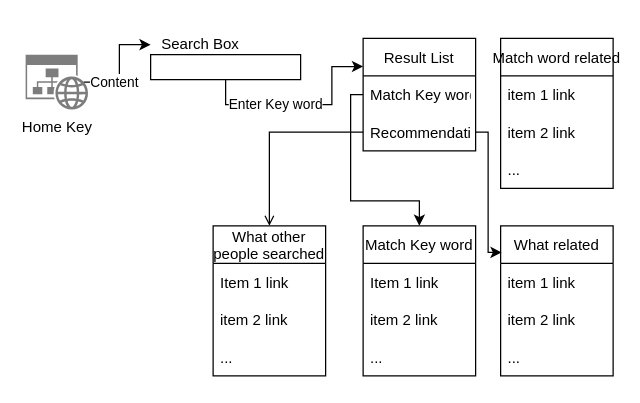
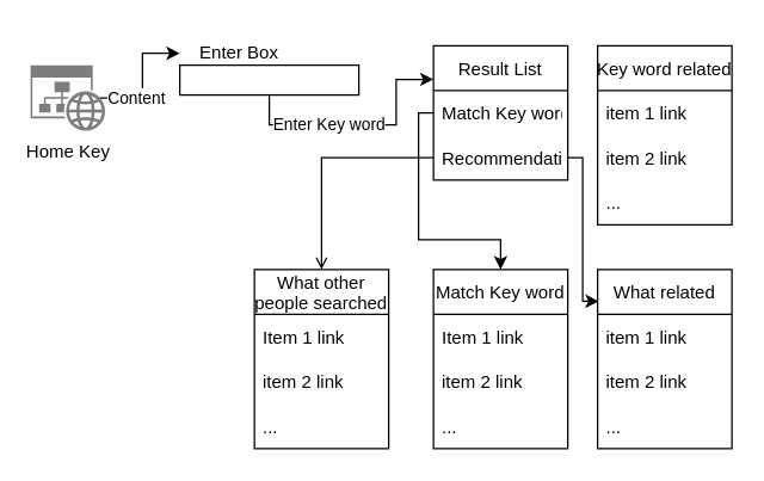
- <mxCell id="6" value="Search Box" style="text;html=1;strokeColor=none;fillColor=none;align=center;verticalAlign=middle;whiteSpace=wrap;rounded=0;" parent="1" vertex="1"><mxGeometry x="120" y="20" width="80" height="30" as="geometry" /></mxCell>
+ <mxCell id="6" value="Enter Box" style="text;html=1;strokeColor=none;fillColor=none;align=center;verticalAlign=middle;whiteSpace=wrap;rounded=0;" parent="1" vertex="1"><mxGeometry x="120" y="20" width="80" height="30" as="geometry" /></mxCell>
- <mxCell id="14" value="Match word related" style="swimlane;fontStyle=0;childLayout=stackLayout;horizontal=1;startSize=30;horizontalStack=0;resizeParent=1;resizeParentMax=0;resizeLast=0;collapsible=1;marginBottom=0;" parent="1" vertex="1"><mxGeometry x="400" y="30" width="90" height="120" as="geometry" /></mxCell>
+ <mxCell id="14" value="Key word related" style="swimlane;fontStyle=0;childLayout=stackLayout;horizontal=1;startSize=30;horizontalStack=0;resizeParent=1;resizeParentMax=0;resizeLast=0;collapsible=1;marginBottom=0;" parent="1" vertex="1"><mxGeometry x="400" y="30" width="90" height="120" as="geometry" /></mxCell>
